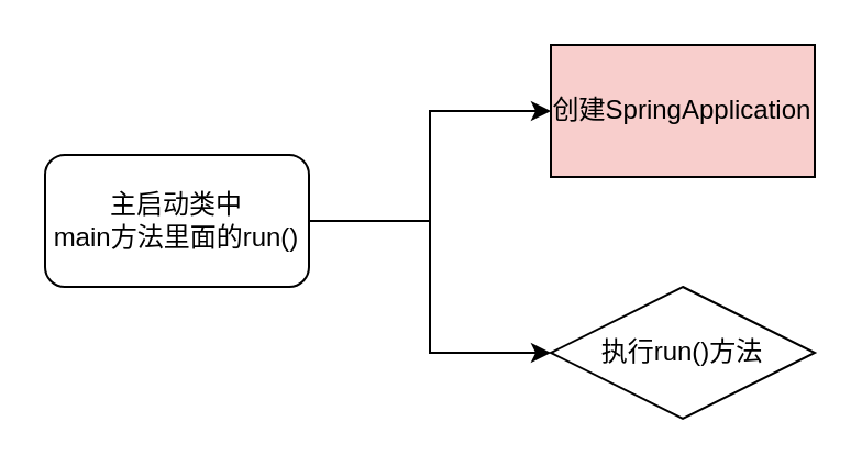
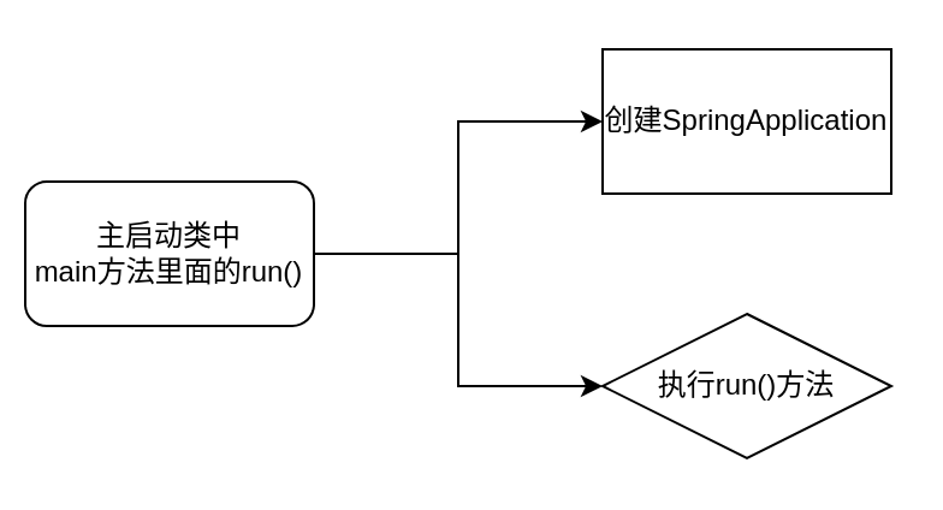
- <mxCell id="5" value="创建SpringApplication" style="rounded=0;whiteSpace=wrap;html=1;fillColor=#f8cecc;" vertex="1" parent="1"><mxGeometry x="250" y="20" width="120" height="60" as="geometry" /></mxCell>
+ <mxCell id="5" value="创建SpringApplication" style="rounded=0;whiteSpace=wrap;html=1;" vertex="1" parent="1"><mxGeometry x="250" y="20" width="120" height="60" as="geometry" /></mxCell>
- <mxCell id="4" value="主启动类中&lt;br&gt;main方法里面的run()" style="rounded=1;whiteSpace=wrap;html=1;" vertex="1" parent="1"><mxGeometry x="20" y="70" width="120" height="60" as="geometry" /></mxCell>
+ <mxCell id="4" value="主启动类中&lt;br&gt;main方法里面的run()" style="rounded=1;whiteSpace=wrap;html=1;" vertex="1" parent="1"><mxGeometry x="10" y="75" width="120" height="60" as="geometry" /></mxCell>
